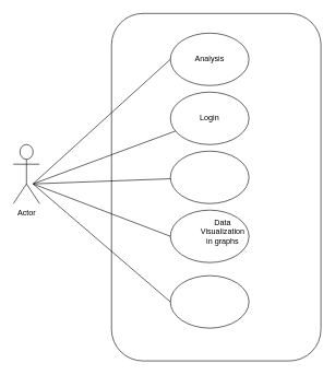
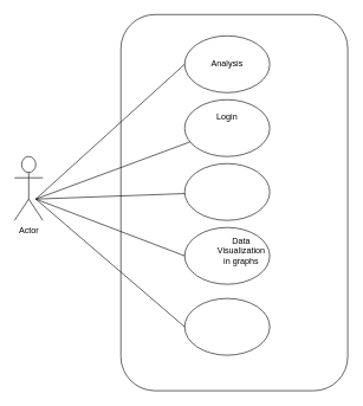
- <mxCell id="10" value="Login" style="text;html=1;strokeColor=none;fillColor=none;align=center;verticalAlign=middle;whiteSpace=wrap;rounded=0;" vertex="1" parent="1"><mxGeometry x="300" y="170" width="40" height="20" as="geometry" /></mxCell>
+ <mxCell id="10" value="Login" style="text;html=1;strokeColor=none;fillColor=none;align=center;verticalAlign=middle;whiteSpace=wrap;rounded=0;" vertex="1" parent="1"><mxGeometry x="300" y="155" width="40" height="20" as="geometry" /></mxCell>
